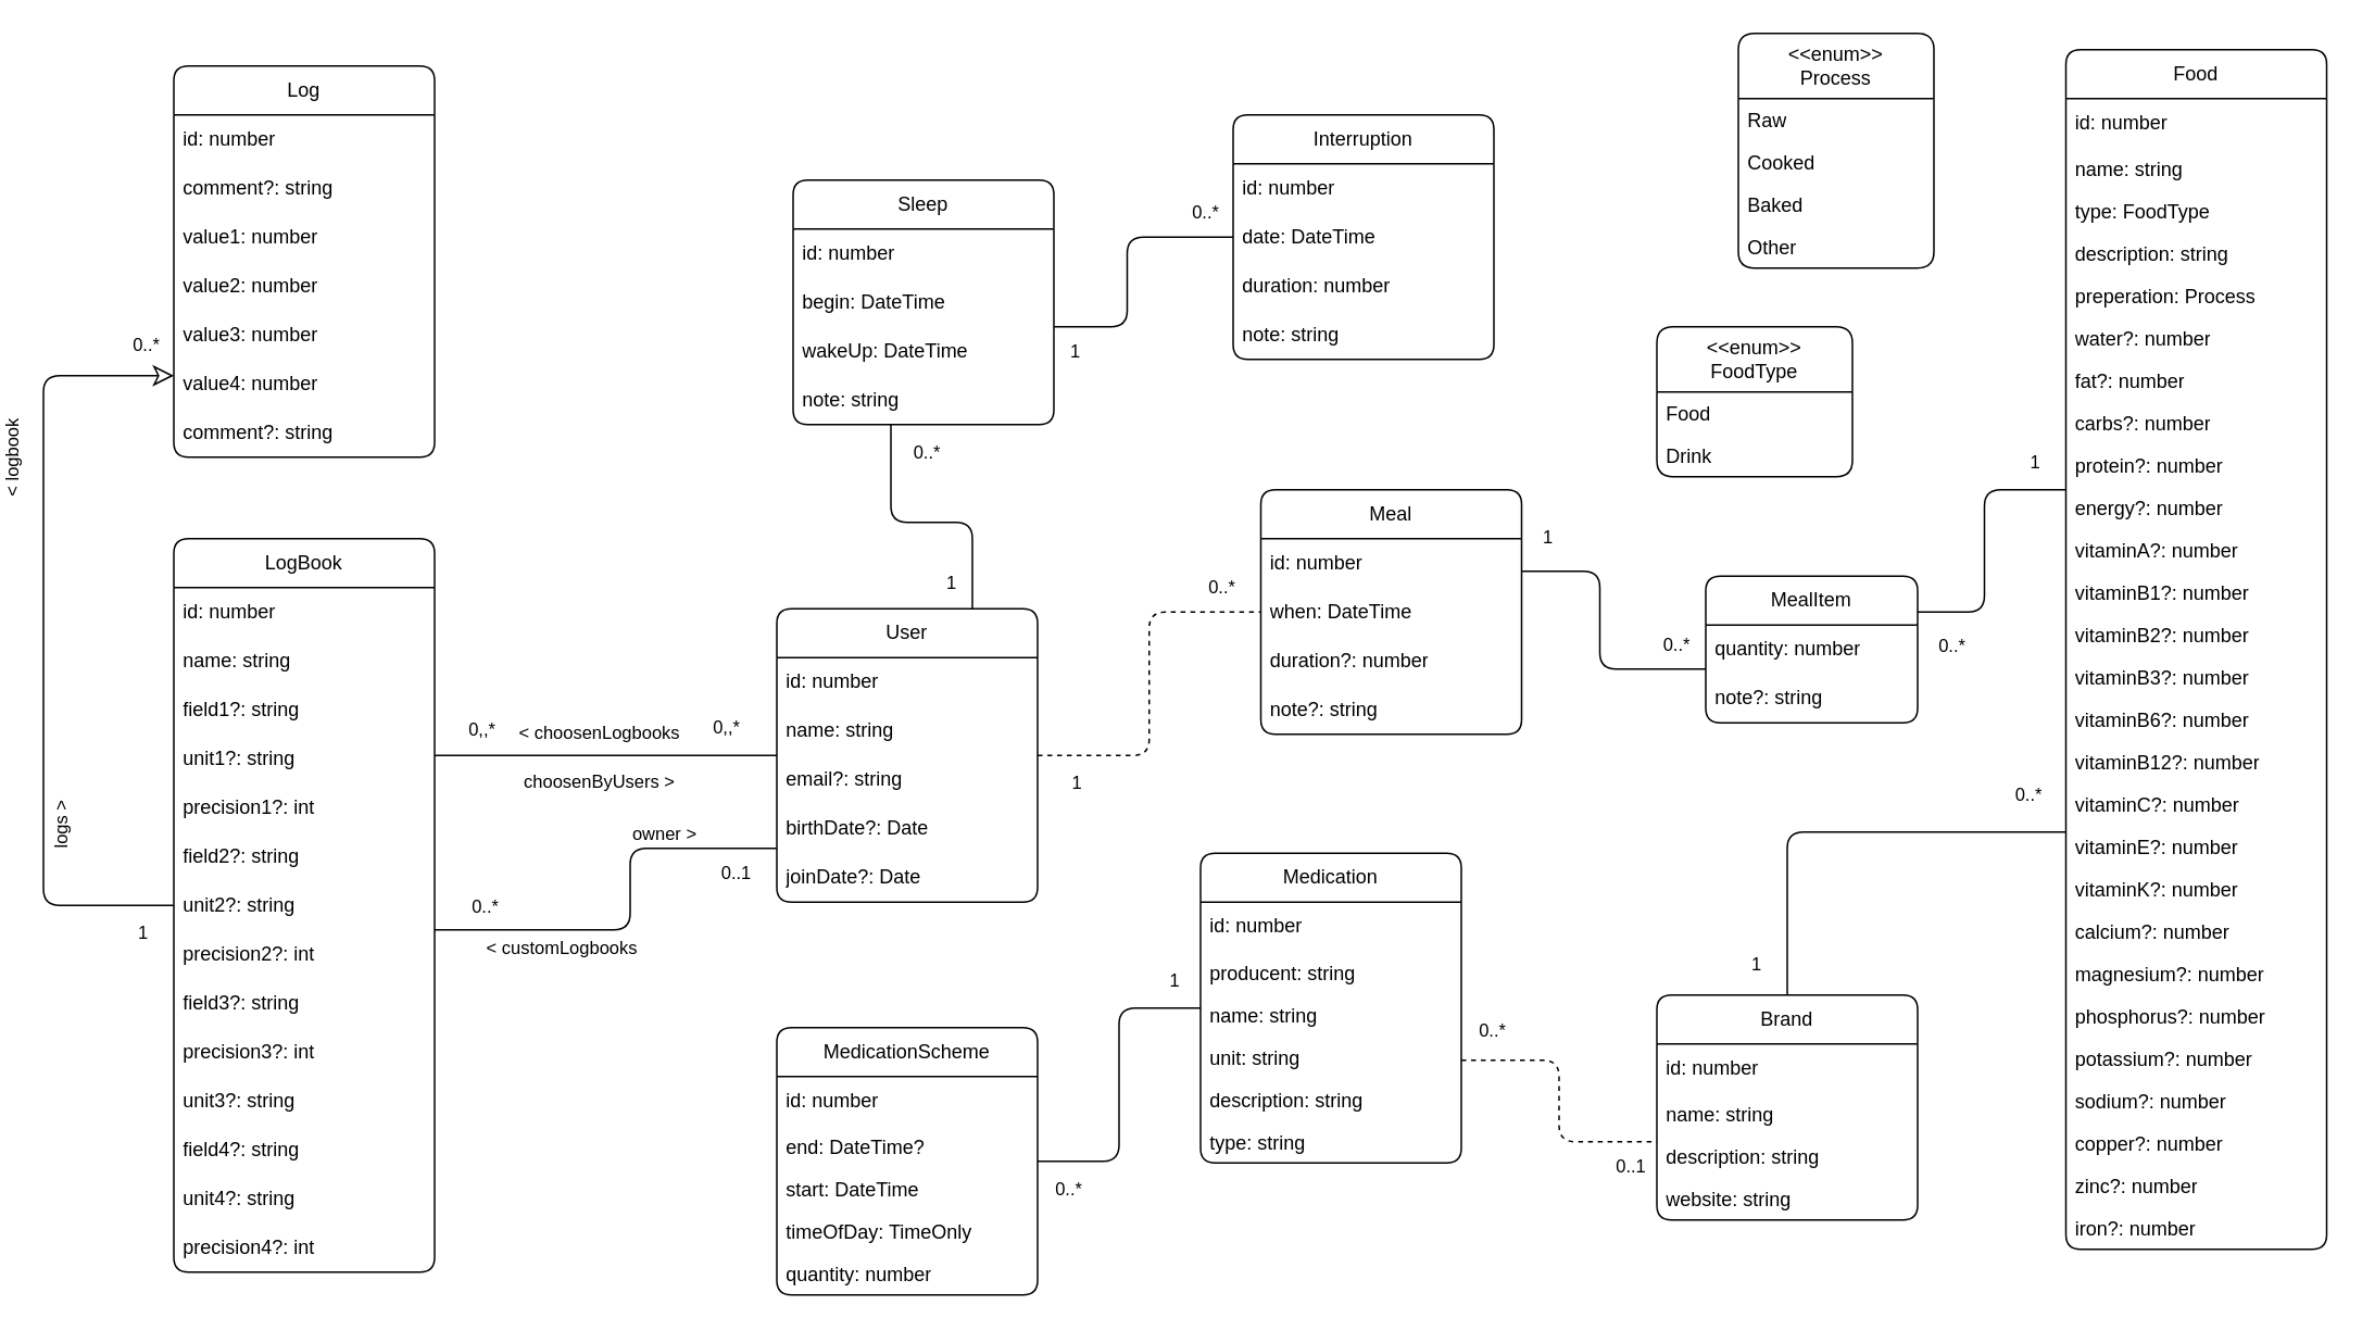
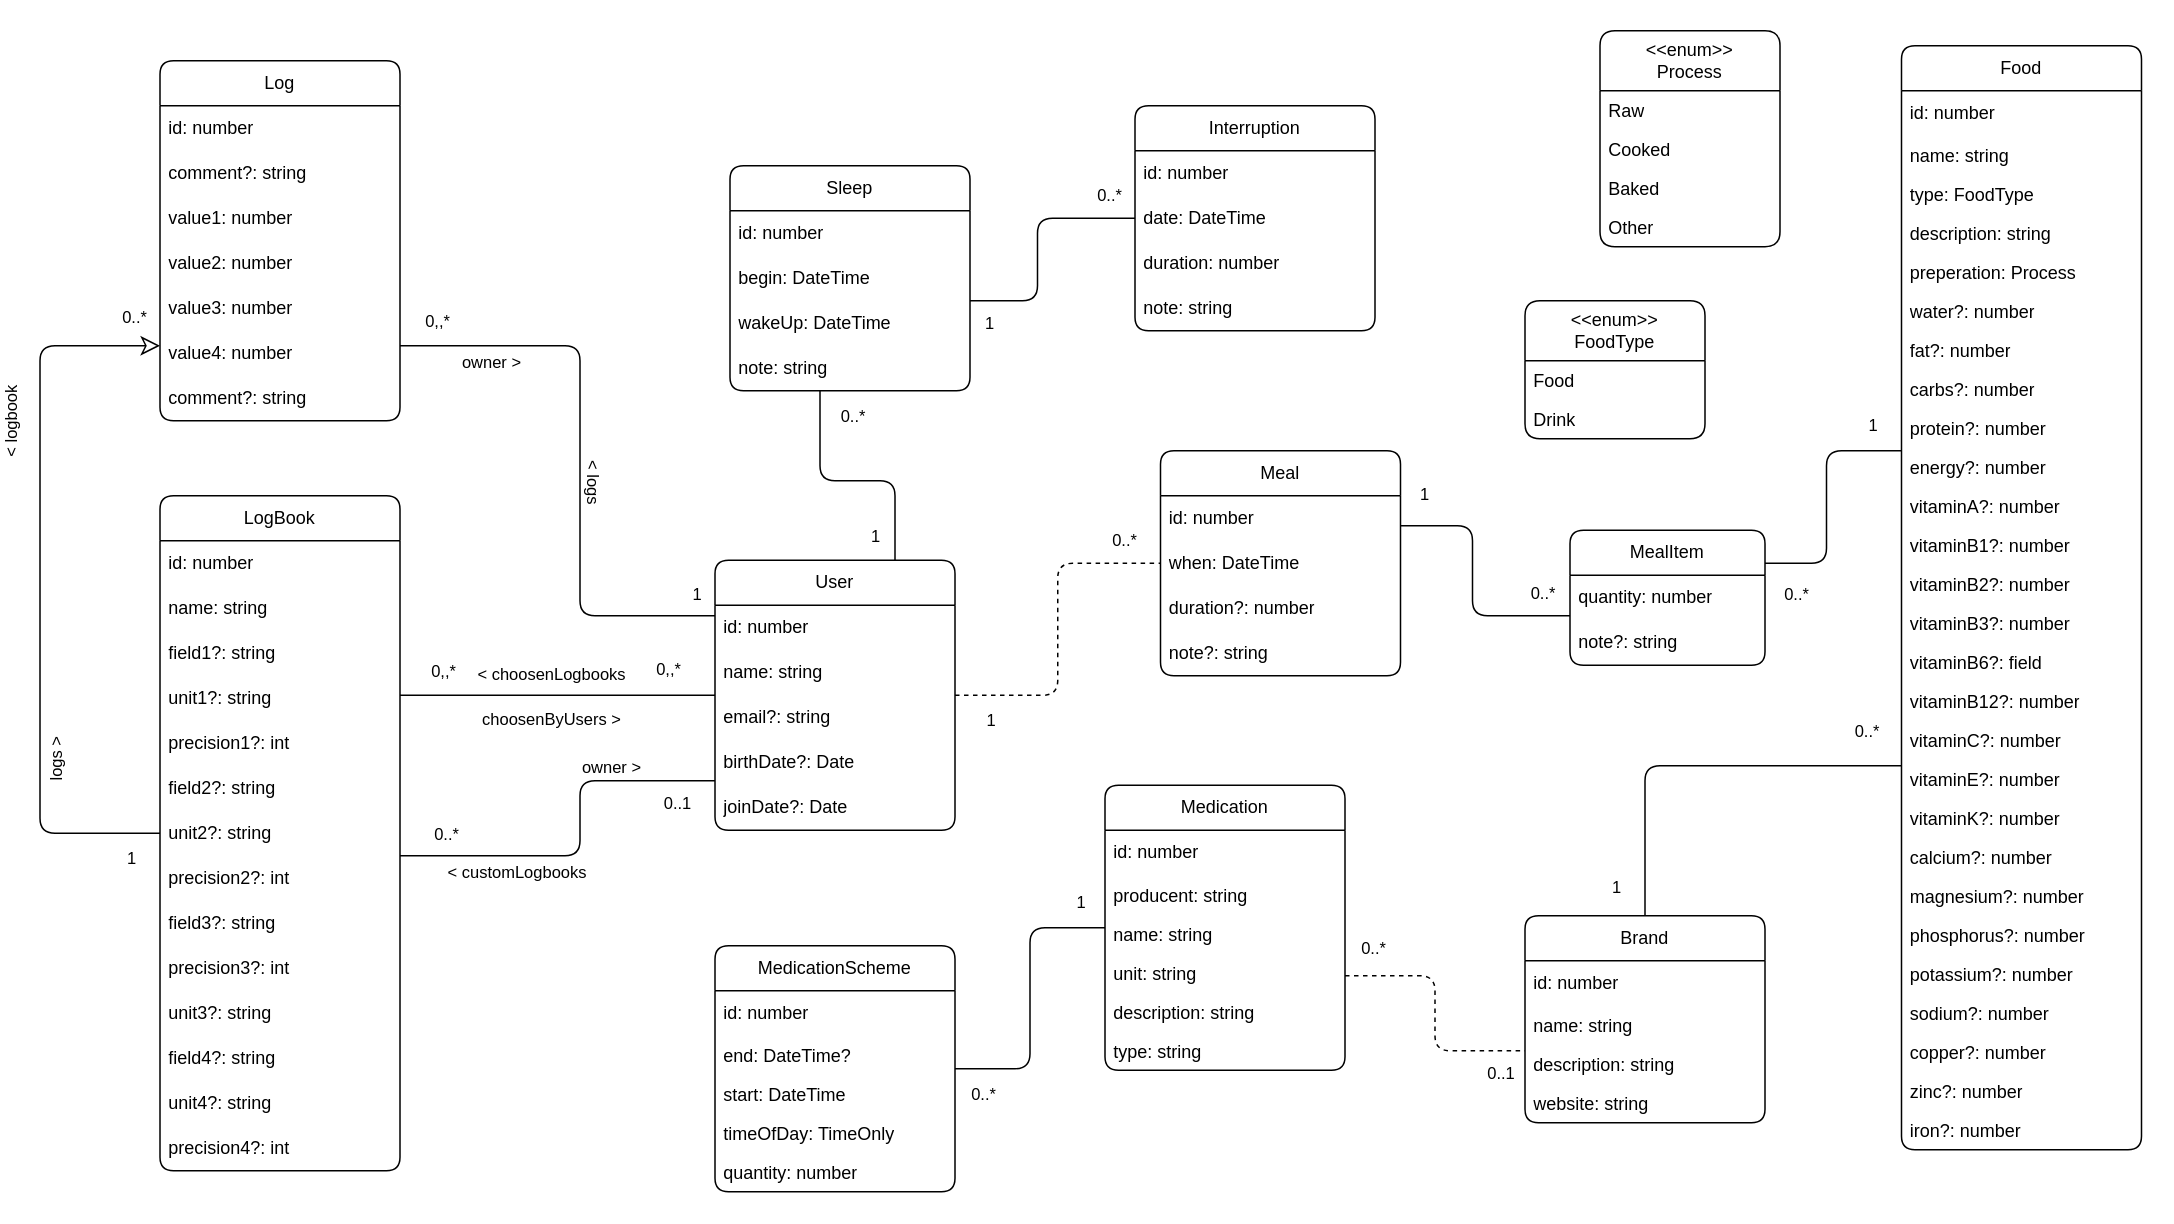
+ <mxCell id="39" style="edgeStyle=orthogonalEdgeStyle;rounded=1;orthogonalLoop=1;jettySize=auto;html=1;strokeColor=default;align=center;verticalAlign=middle;fontFamily=Helvetica;fontSize=11;fontColor=default;labelBackgroundColor=default;startArrow=none;startFill=0;startSize=10;endArrow=none;endFill=0;endSize=10;" parent="1" source="44" target="13" edge="1"><mxGeometry relative="1" as="geometry"><mxPoint x="420" y="260" as="targetPoint" /><Array as="points"><mxPoint x="380" y="230" /><mxPoint x="380" y="410" /></Array></mxGeometry></mxCell>
+ <mxCell id="40" value="1" style="edgeLabel;html=1;align=center;verticalAlign=middle;resizable=0;points=[];" parent="39" vertex="1" connectable="0"><mxGeometry x="0.793" y="-2" relative="1" as="geometry"><mxPoint x="27" y="-17" as="offset" /></mxGeometry></mxCell>
+ <mxCell id="41" value="0,,*" style="edgeLabel;html=1;align=center;verticalAlign=middle;resizable=0;points=[];" parent="39" vertex="1" connectable="0"><mxGeometry x="-0.813" relative="1" as="geometry"><mxPoint x="-12" y="-17" as="offset" /></mxGeometry></mxCell>
+ <mxCell id="42" value="owner &amp;gt;" style="edgeLabel;html=1;align=center;verticalAlign=middle;resizable=0;points=[];rotation=0;" parent="39" vertex="1" connectable="0"><mxGeometry x="-0.009" y="-1" relative="1" as="geometry"><mxPoint x="-59" y="-63" as="offset" /></mxGeometry></mxCell>
+ <mxCell id="43" value="&amp;lt; logs" style="edgeLabel;html=1;align=center;verticalAlign=middle;resizable=0;points=[];rotation=90;" parent="39" vertex="1" connectable="0"><mxGeometry x="-0.135" relative="1" as="geometry"><mxPoint x="10" y="41" as="offset" /></mxGeometry></mxCell>
- <mxCell id="110" value="vitaminB6?: number" style="text;strokeColor=none;fillColor=none;align=left;verticalAlign=top;spacingLeft=4;spacingRight=4;overflow=hidden;rotatable=0;points=[[0,0.5],[1,0.5]];portConstraint=eastwest;whiteSpace=wrap;html=1;" parent="95" vertex="1"><mxGeometry y="398" width="160" height="26" as="geometry" /></mxCell>
+ <mxCell id="110" value="vitaminB6?: field" style="text;strokeColor=none;fillColor=none;align=left;verticalAlign=top;spacingLeft=4;spacingRight=4;overflow=hidden;rotatable=0;points=[[0,0.5],[1,0.5]];portConstraint=eastwest;whiteSpace=wrap;html=1;" parent="95" vertex="1"><mxGeometry y="398" width="160" height="26" as="geometry" /></mxCell>
